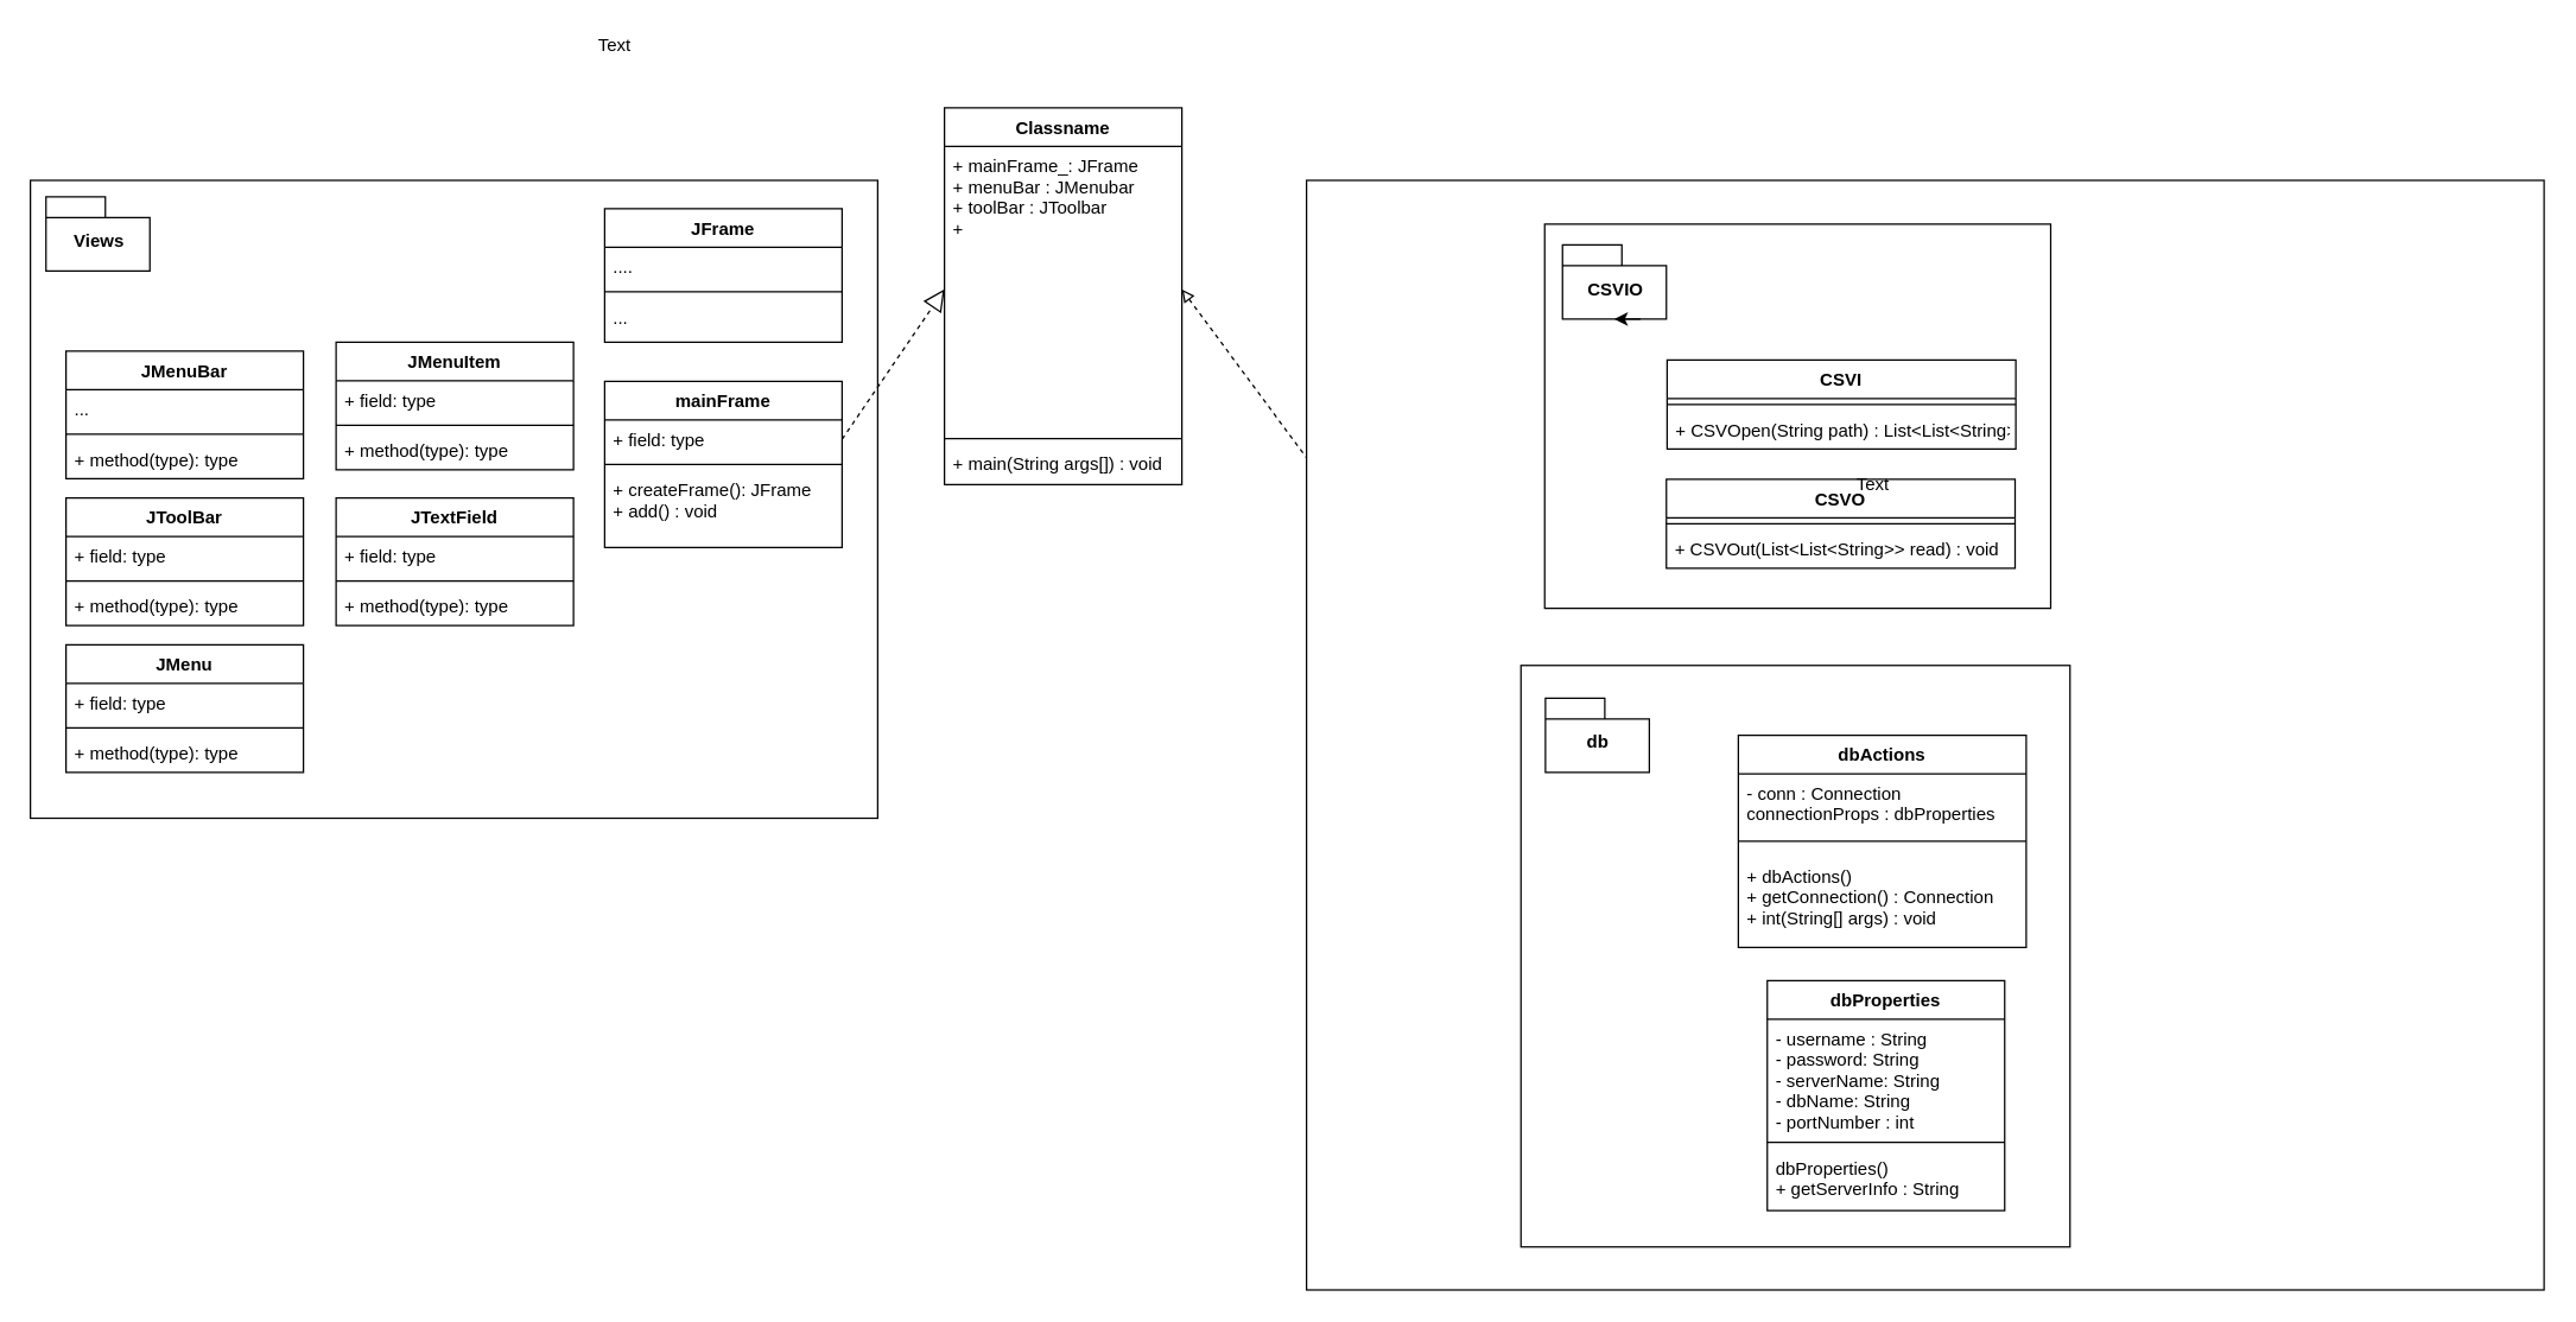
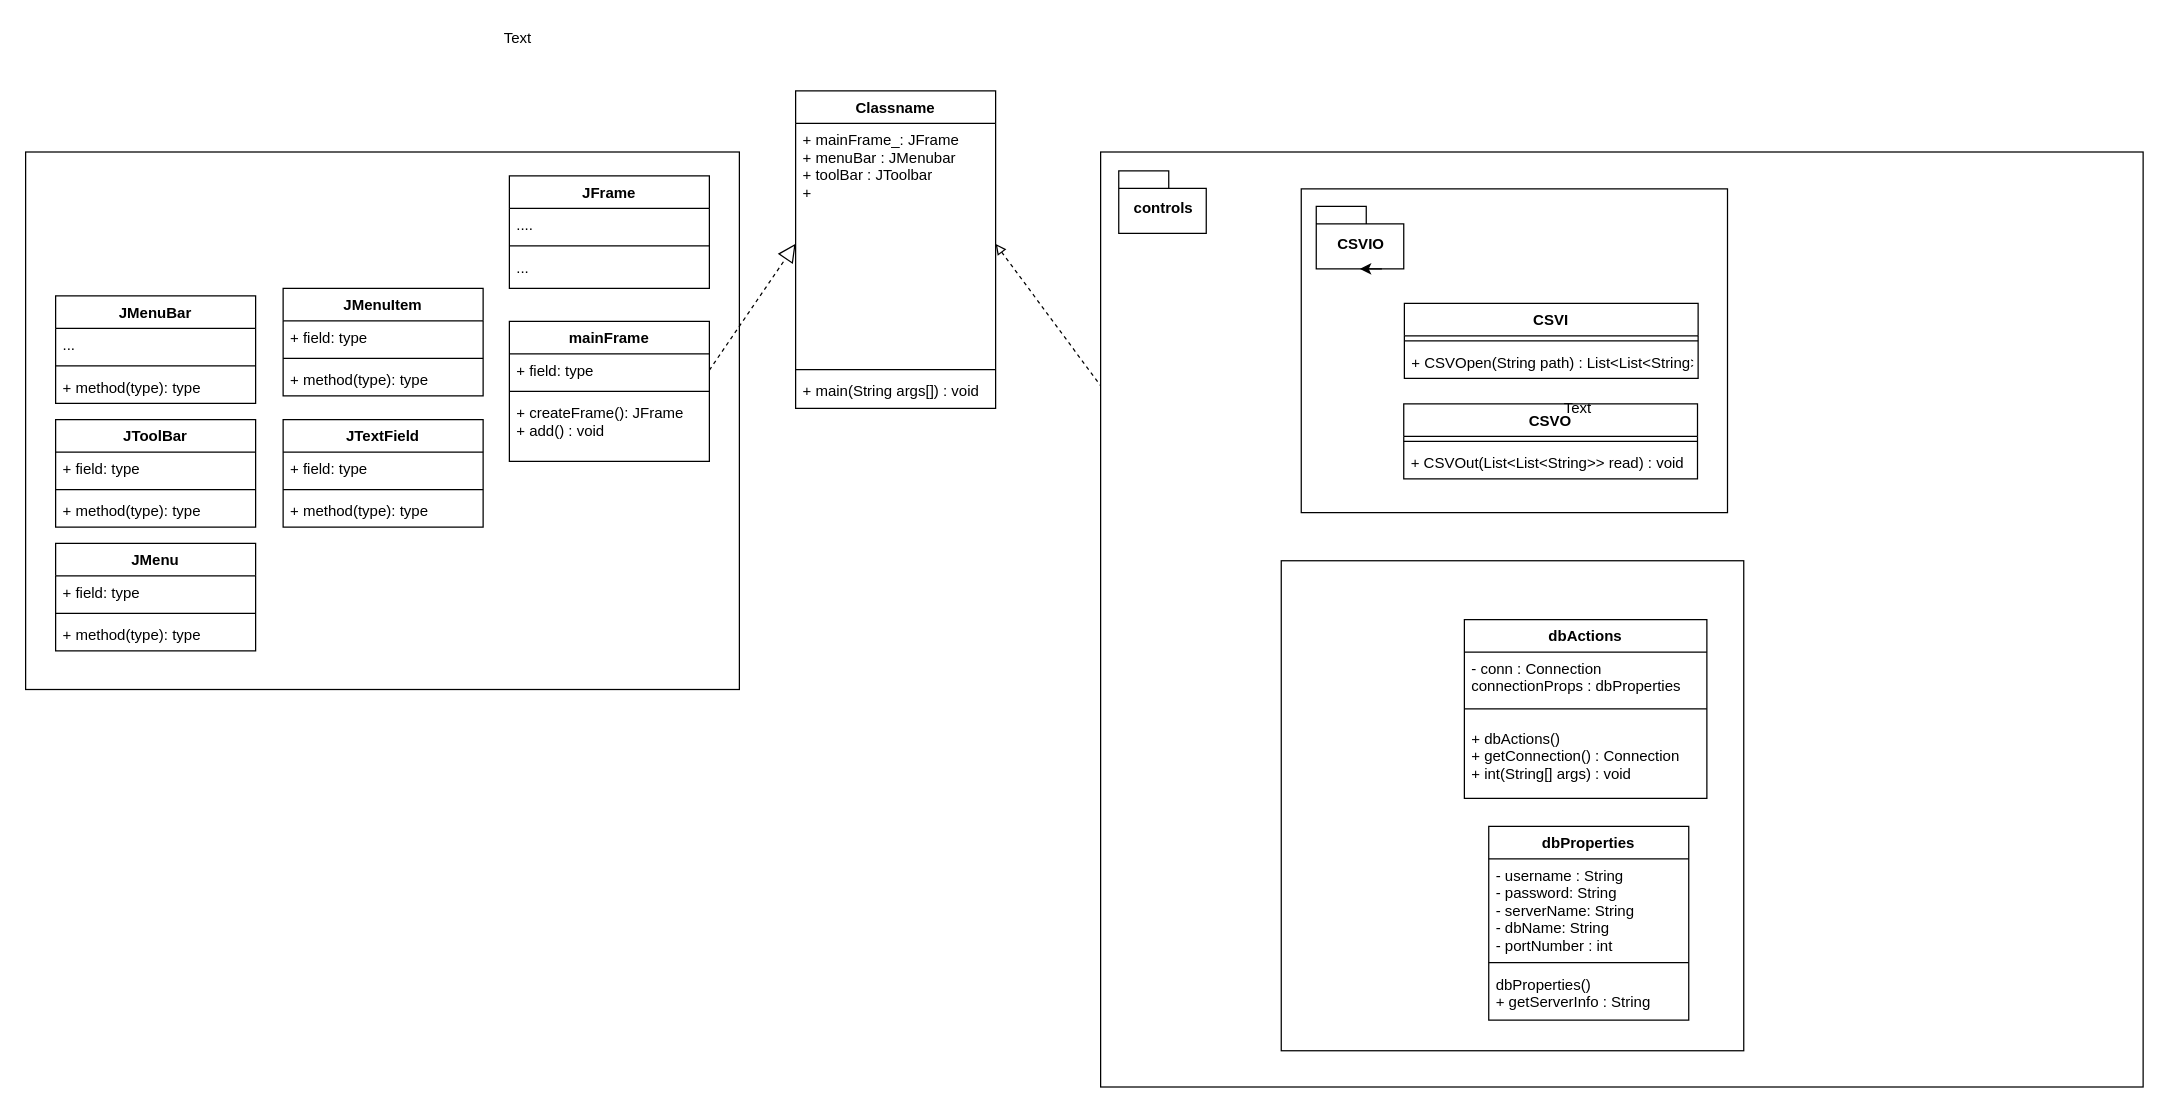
- <mxCell id="4" value="Views" style="shape=folder;fontStyle=1;spacingTop=10;tabWidth=40;tabHeight=14;tabPosition=left;html=1;" parent="2" vertex="1"><mxGeometry x="10.5" y="11" width="70" height="50" as="geometry" /></mxCell>
+ <mxCell id="50" value="controls" style="shape=folder;fontStyle=1;spacingTop=10;tabWidth=40;tabHeight=14;tabPosition=left;html=1;" vertex="1" parent="1"><mxGeometry x="894.5" y="136" width="70" height="50" as="geometry" /></mxCell>
- <mxCell id="53" value="db" style="shape=folder;fontStyle=1;spacingTop=10;tabWidth=40;tabHeight=14;tabPosition=left;html=1;" vertex="1" parent="51"><mxGeometry x="16.5" y="22" width="70" height="50" as="geometry" /></mxCell>
